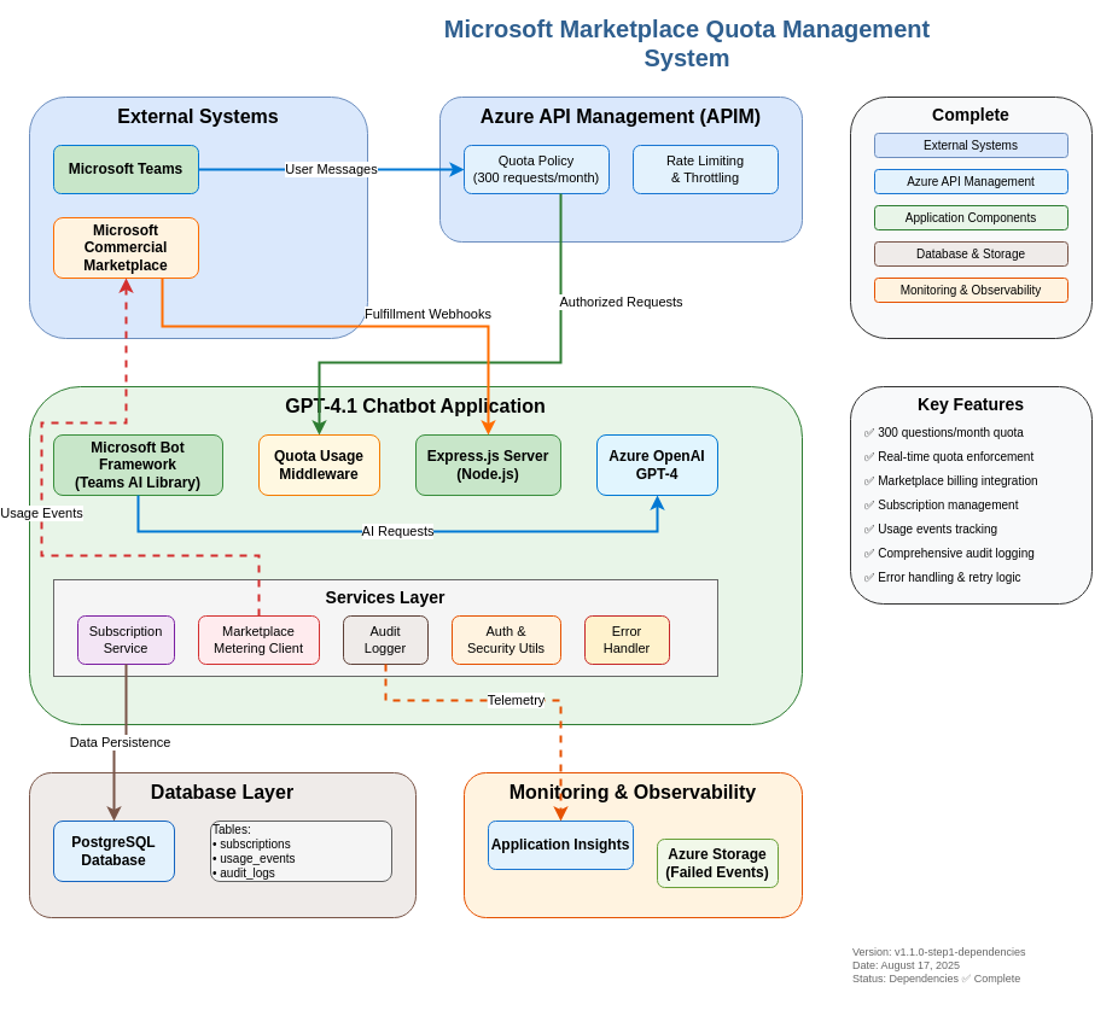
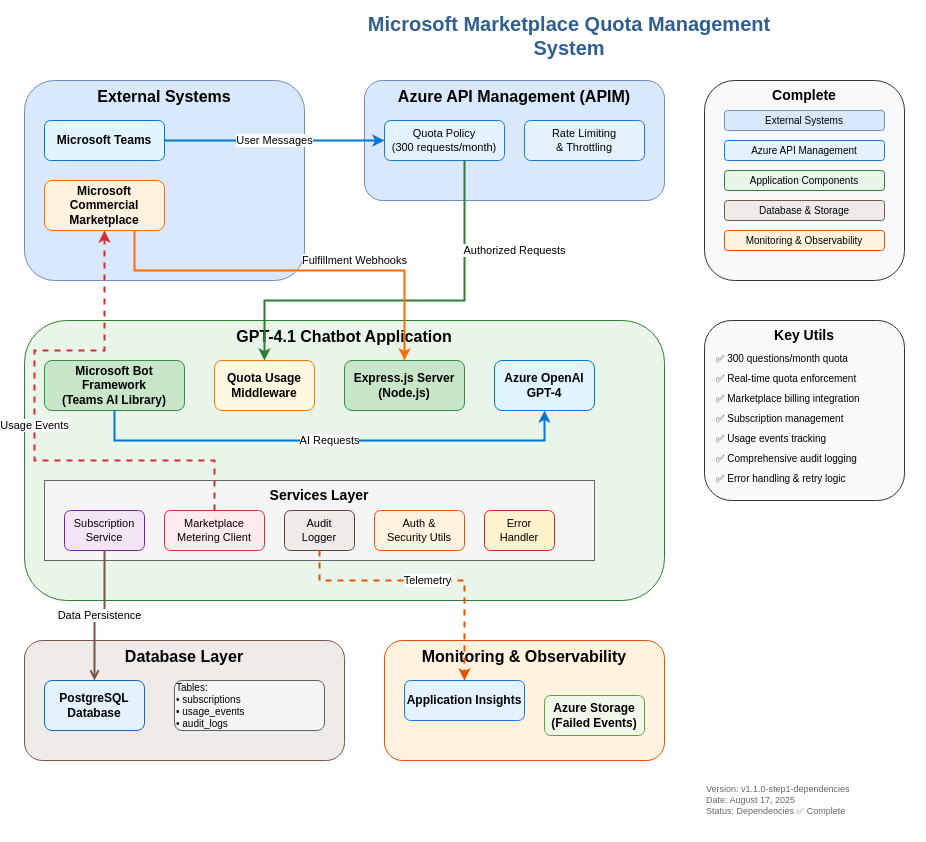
- <mxCell id="4" value="Microsoft Teams" style="rounded=1;whiteSpace=wrap;html=1;strokeColor=#0078d4;fillColor=#c8e6c9;fontSize=12;fontStyle=1;" parent="1" vertex="1"><mxGeometry x="40" y="120" width="120" height="40" as="geometry" /></mxCell>
+ <mxCell id="4" value="Microsoft Teams" style="rounded=1;whiteSpace=wrap;html=1;strokeColor=#0078d4;fillColor=#e1f5fe;fontSize=12;fontStyle=1;" parent="1" vertex="1"><mxGeometry x="40" y="120" width="120" height="40" as="geometry" /></mxCell>
- <mxCell id="39" value="Key Features" style="rounded=1;whiteSpace=wrap;html=1;strokeColor=#333333;fillColor=#f8f9fa;fontSize=14;fontStyle=1;verticalAlign=top;" parent="1" vertex="1"><mxGeometry x="700" y="320" width="200" height="180" as="geometry" /></mxCell>
+ <mxCell id="39" value="Key Utils" style="rounded=1;whiteSpace=wrap;html=1;strokeColor=#333333;fillColor=#f8f9fa;fontSize=14;fontStyle=1;verticalAlign=top;" parent="1" vertex="1"><mxGeometry x="700" y="320" width="200" height="180" as="geometry" /></mxCell>
- <mxCell id="31" value="Data Persistence" style="edgeStyle=orthogonalEdgeStyle;rounded=0;orthogonalLoop=1;jettySize=auto;html=1;strokeWidth=2;strokeColor=#795548;" parent="1" source="15" target="21" edge="1"><mxGeometry relative="1" as="geometry"><mxPoint x="100" y="520" as="sourcePoint" /><mxPoint x="90" y="640" as="targetPoint" /></mxGeometry></mxCell>
+ <mxCell id="31" value="Data Persistence" style="edgeStyle=orthogonalEdgeStyle;rounded=0;orthogonalLoop=1;jettySize=auto;html=1;strokeWidth=2;strokeColor=#795548;endArrow=open;" parent="1" source="15" target="21" edge="1"><mxGeometry relative="1" as="geometry"><mxPoint x="100" y="520" as="sourcePoint" /><mxPoint x="90" y="640" as="targetPoint" /></mxGeometry></mxCell>
